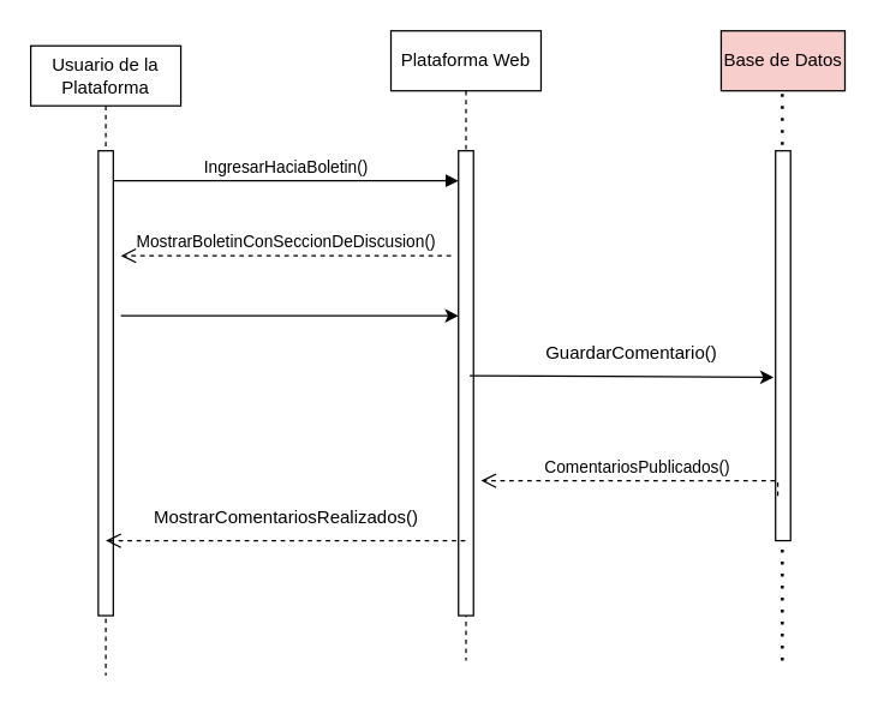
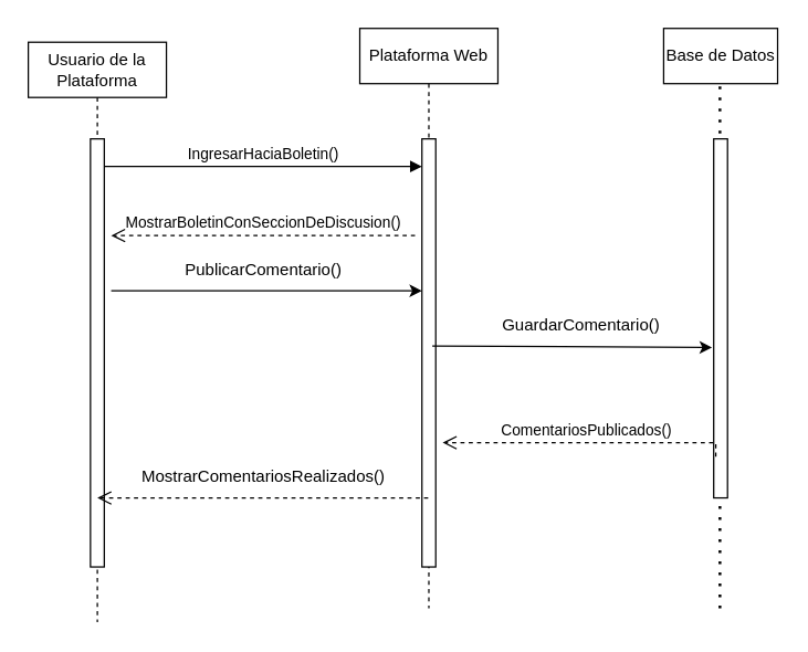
- <mxCell id="11" value="Base de Datos" style="rounded=0;whiteSpace=wrap;html=1;fillColor=#f8cecc;" vertex="1" parent="1"><mxGeometry x="480" y="20" width="82.5" height="40" as="geometry" /></mxCell>
+ <mxCell id="11" value="Base de Datos" style="rounded=0;whiteSpace=wrap;html=1;" vertex="1" parent="1"><mxGeometry x="480" y="20" width="82.5" height="40" as="geometry" /></mxCell>
+ <mxCell id="8" value="PublicarComentario()" style="text;html=1;align=center;verticalAlign=middle;resizable=0;points=[];autosize=1;strokeColor=none;fillColor=none;" vertex="1" parent="1"><mxGeometry x="120" y="180" width="140" height="30" as="geometry" /></mxCell>
